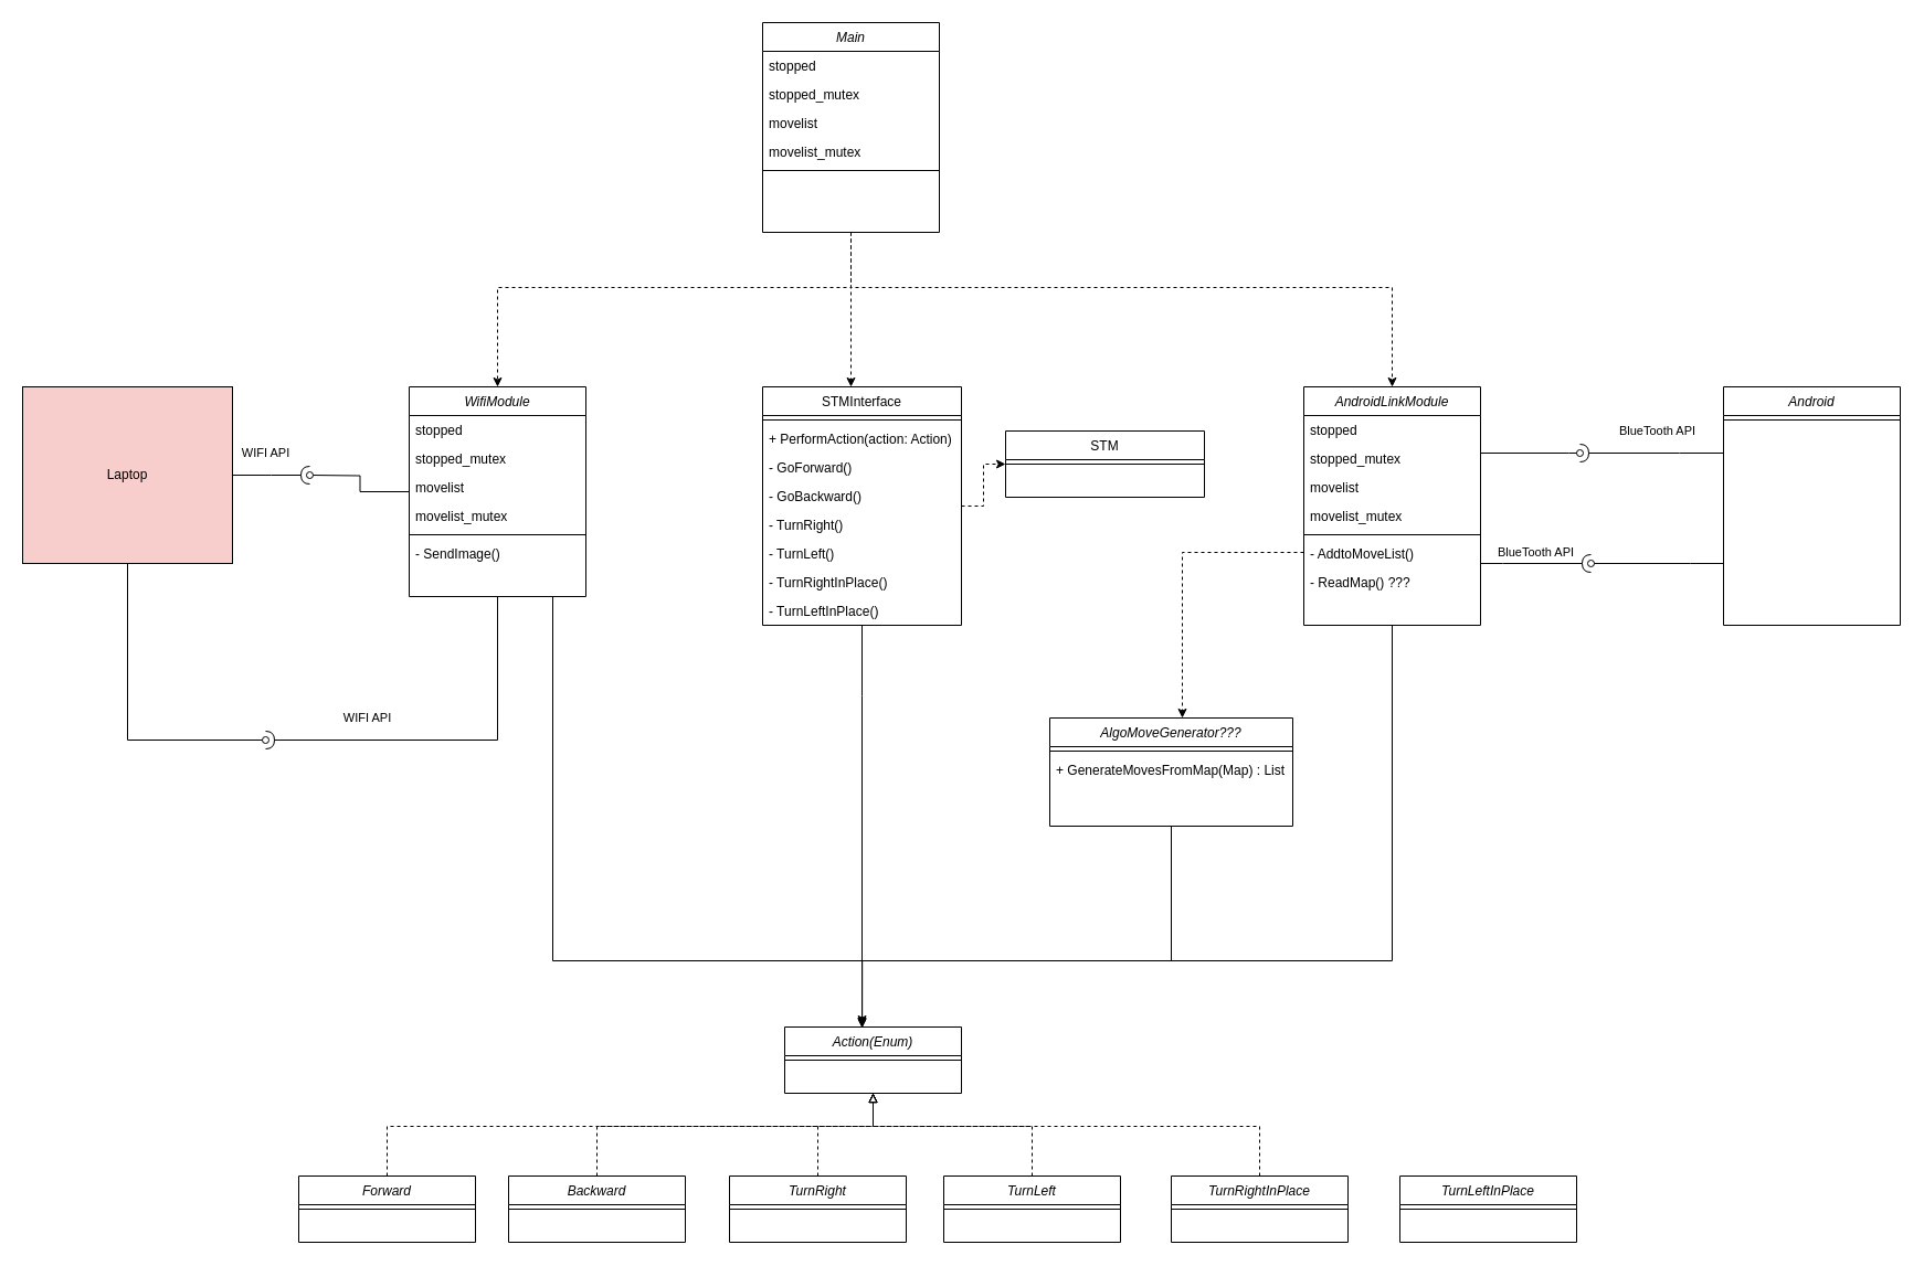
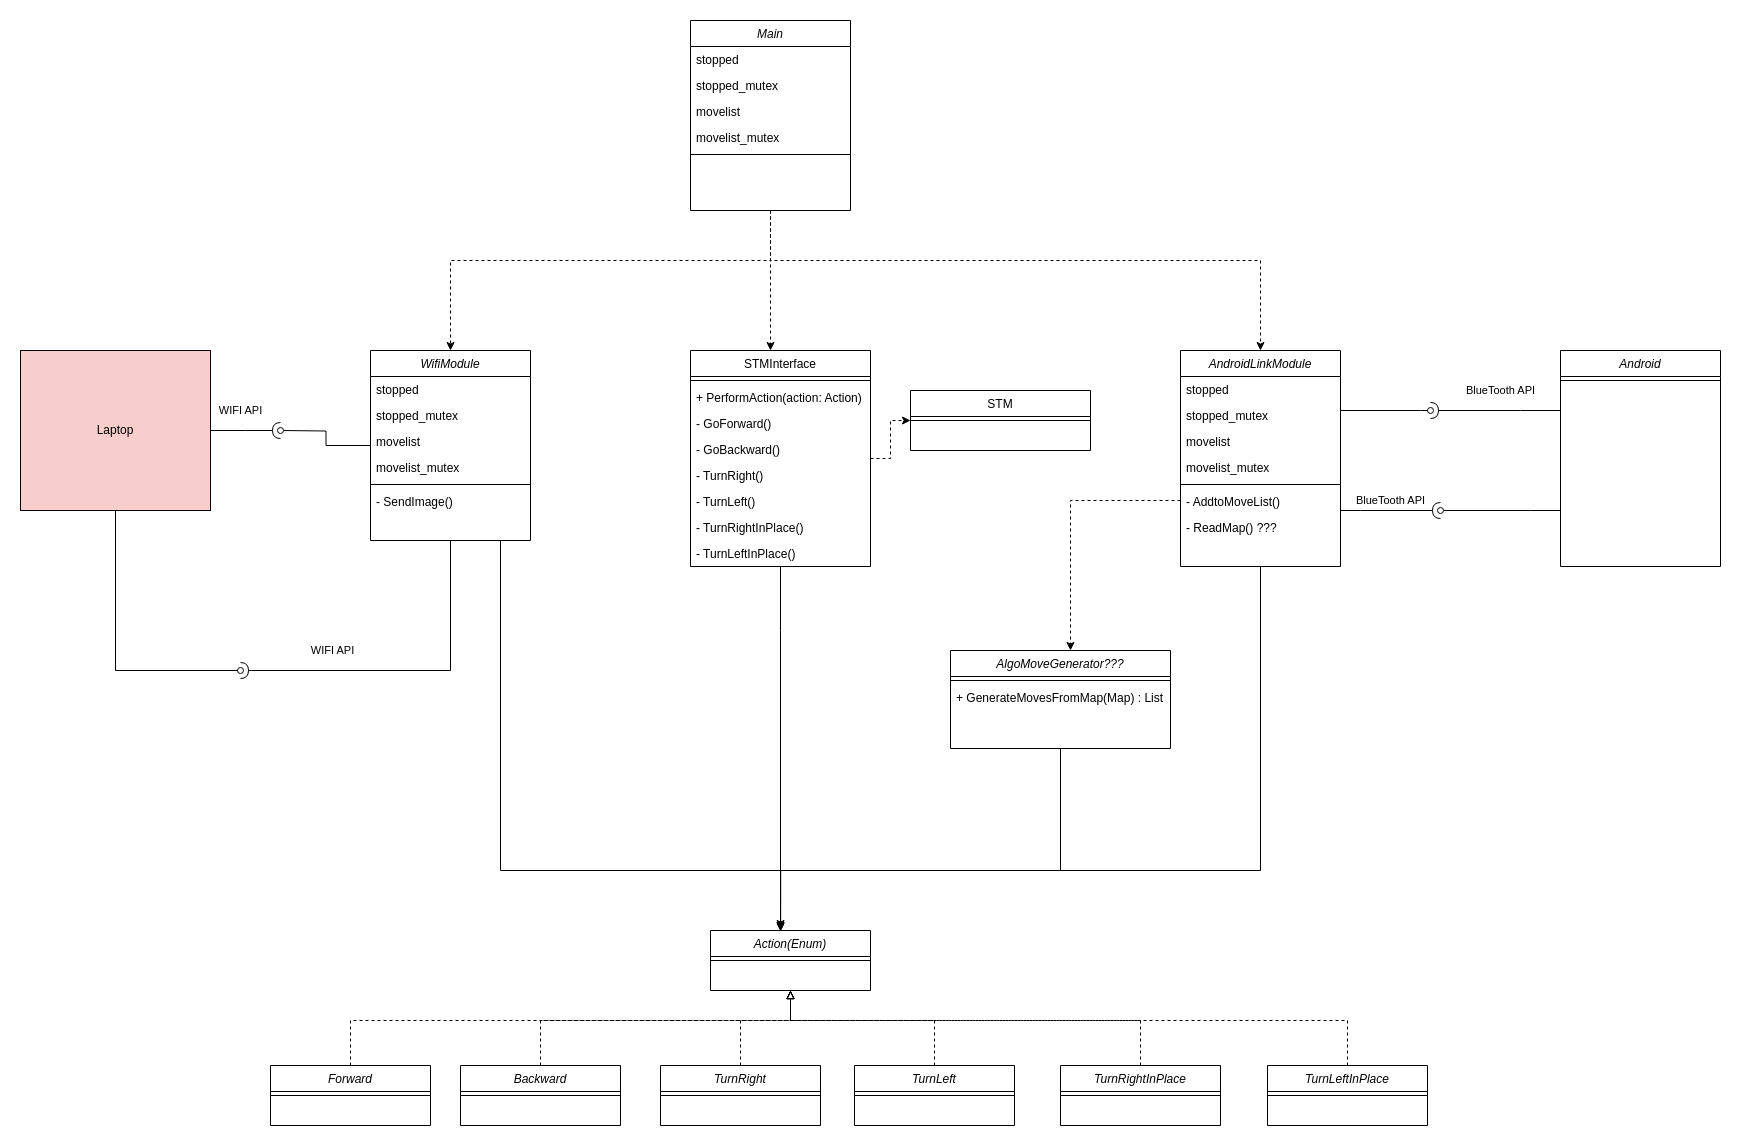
+ <mxCell id="39" style="edgeStyle=orthogonalEdgeStyle;rounded=0;orthogonalLoop=1;jettySize=auto;html=1;endArrow=block;endFill=0;dashed=1;" parent="1" source="40" target="22" edge="1"><mxGeometry relative="1" as="geometry"><Array as="points"><mxPoint x="1347" y="1020" /><mxPoint x="790" y="1020" /></Array></mxGeometry></mxCell>
